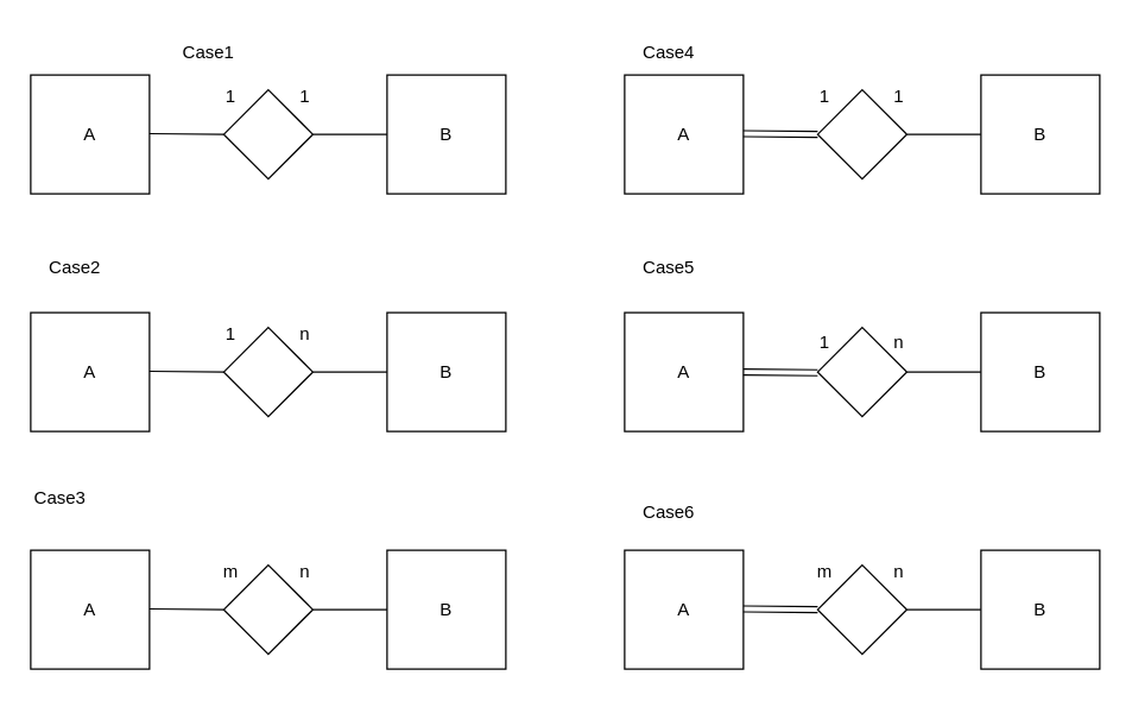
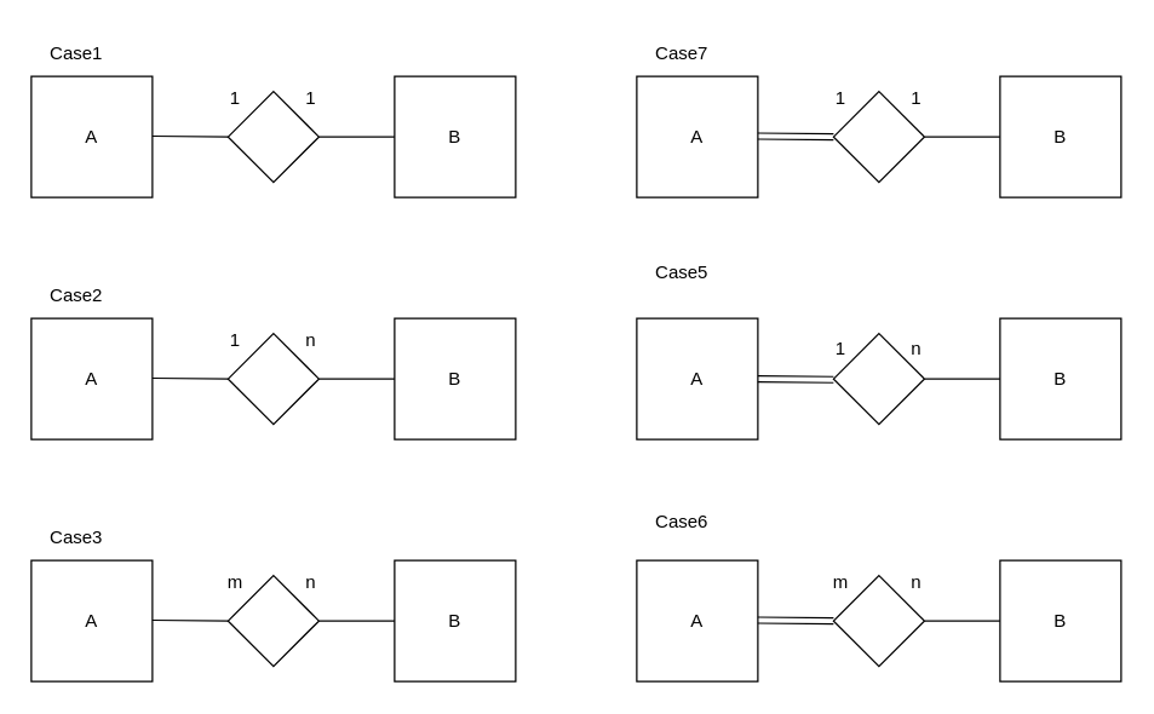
- <mxCell id="41" value="Case1" style="text;html=1;strokeColor=none;fillColor=none;align=center;verticalAlign=middle;whiteSpace=wrap;rounded=0;" vertex="1" parent="1"><mxGeometry x="110" y="20" width="60" height="30" as="geometry" /></mxCell>
+ <mxCell id="41" value="Case1" style="text;html=1;strokeColor=none;fillColor=none;align=center;verticalAlign=middle;whiteSpace=wrap;rounded=0;" vertex="1" parent="1"><mxGeometry x="20" y="20" width="60" height="30" as="geometry" /></mxCell>
- <mxCell id="44" value="Case4" style="text;html=1;strokeColor=none;fillColor=none;align=center;verticalAlign=middle;whiteSpace=wrap;rounded=0;" vertex="1" parent="1"><mxGeometry x="420" y="20" width="60" height="30" as="geometry" /></mxCell>
+ <mxCell id="44" value="Case7" style="text;html=1;strokeColor=none;fillColor=none;align=center;verticalAlign=middle;whiteSpace=wrap;rounded=0;" vertex="1" parent="1"><mxGeometry x="420" y="20" width="60" height="30" as="geometry" /></mxCell>
- <mxCell id="42" value="Case2" style="text;html=1;strokeColor=none;fillColor=none;align=center;verticalAlign=middle;whiteSpace=wrap;rounded=0;" vertex="1" parent="1"><mxGeometry x="20" y="165" width="60" height="30" as="geometry" /></mxCell>
+ <mxCell id="42" value="Case2" style="text;html=1;strokeColor=none;fillColor=none;align=center;verticalAlign=middle;whiteSpace=wrap;rounded=0;" vertex="1" parent="1"><mxGeometry x="20" y="180" width="60" height="30" as="geometry" /></mxCell>
- <mxCell id="43" value="Case3" style="text;html=1;strokeColor=none;fillColor=none;align=center;verticalAlign=middle;whiteSpace=wrap;rounded=0;" vertex="1" parent="1"><mxGeometry x="10" y="320" width="60" height="30" as="geometry" /></mxCell>
+ <mxCell id="43" value="Case3" style="text;html=1;strokeColor=none;fillColor=none;align=center;verticalAlign=middle;whiteSpace=wrap;rounded=0;" vertex="1" parent="1"><mxGeometry x="20" y="340" width="60" height="30" as="geometry" /></mxCell>
